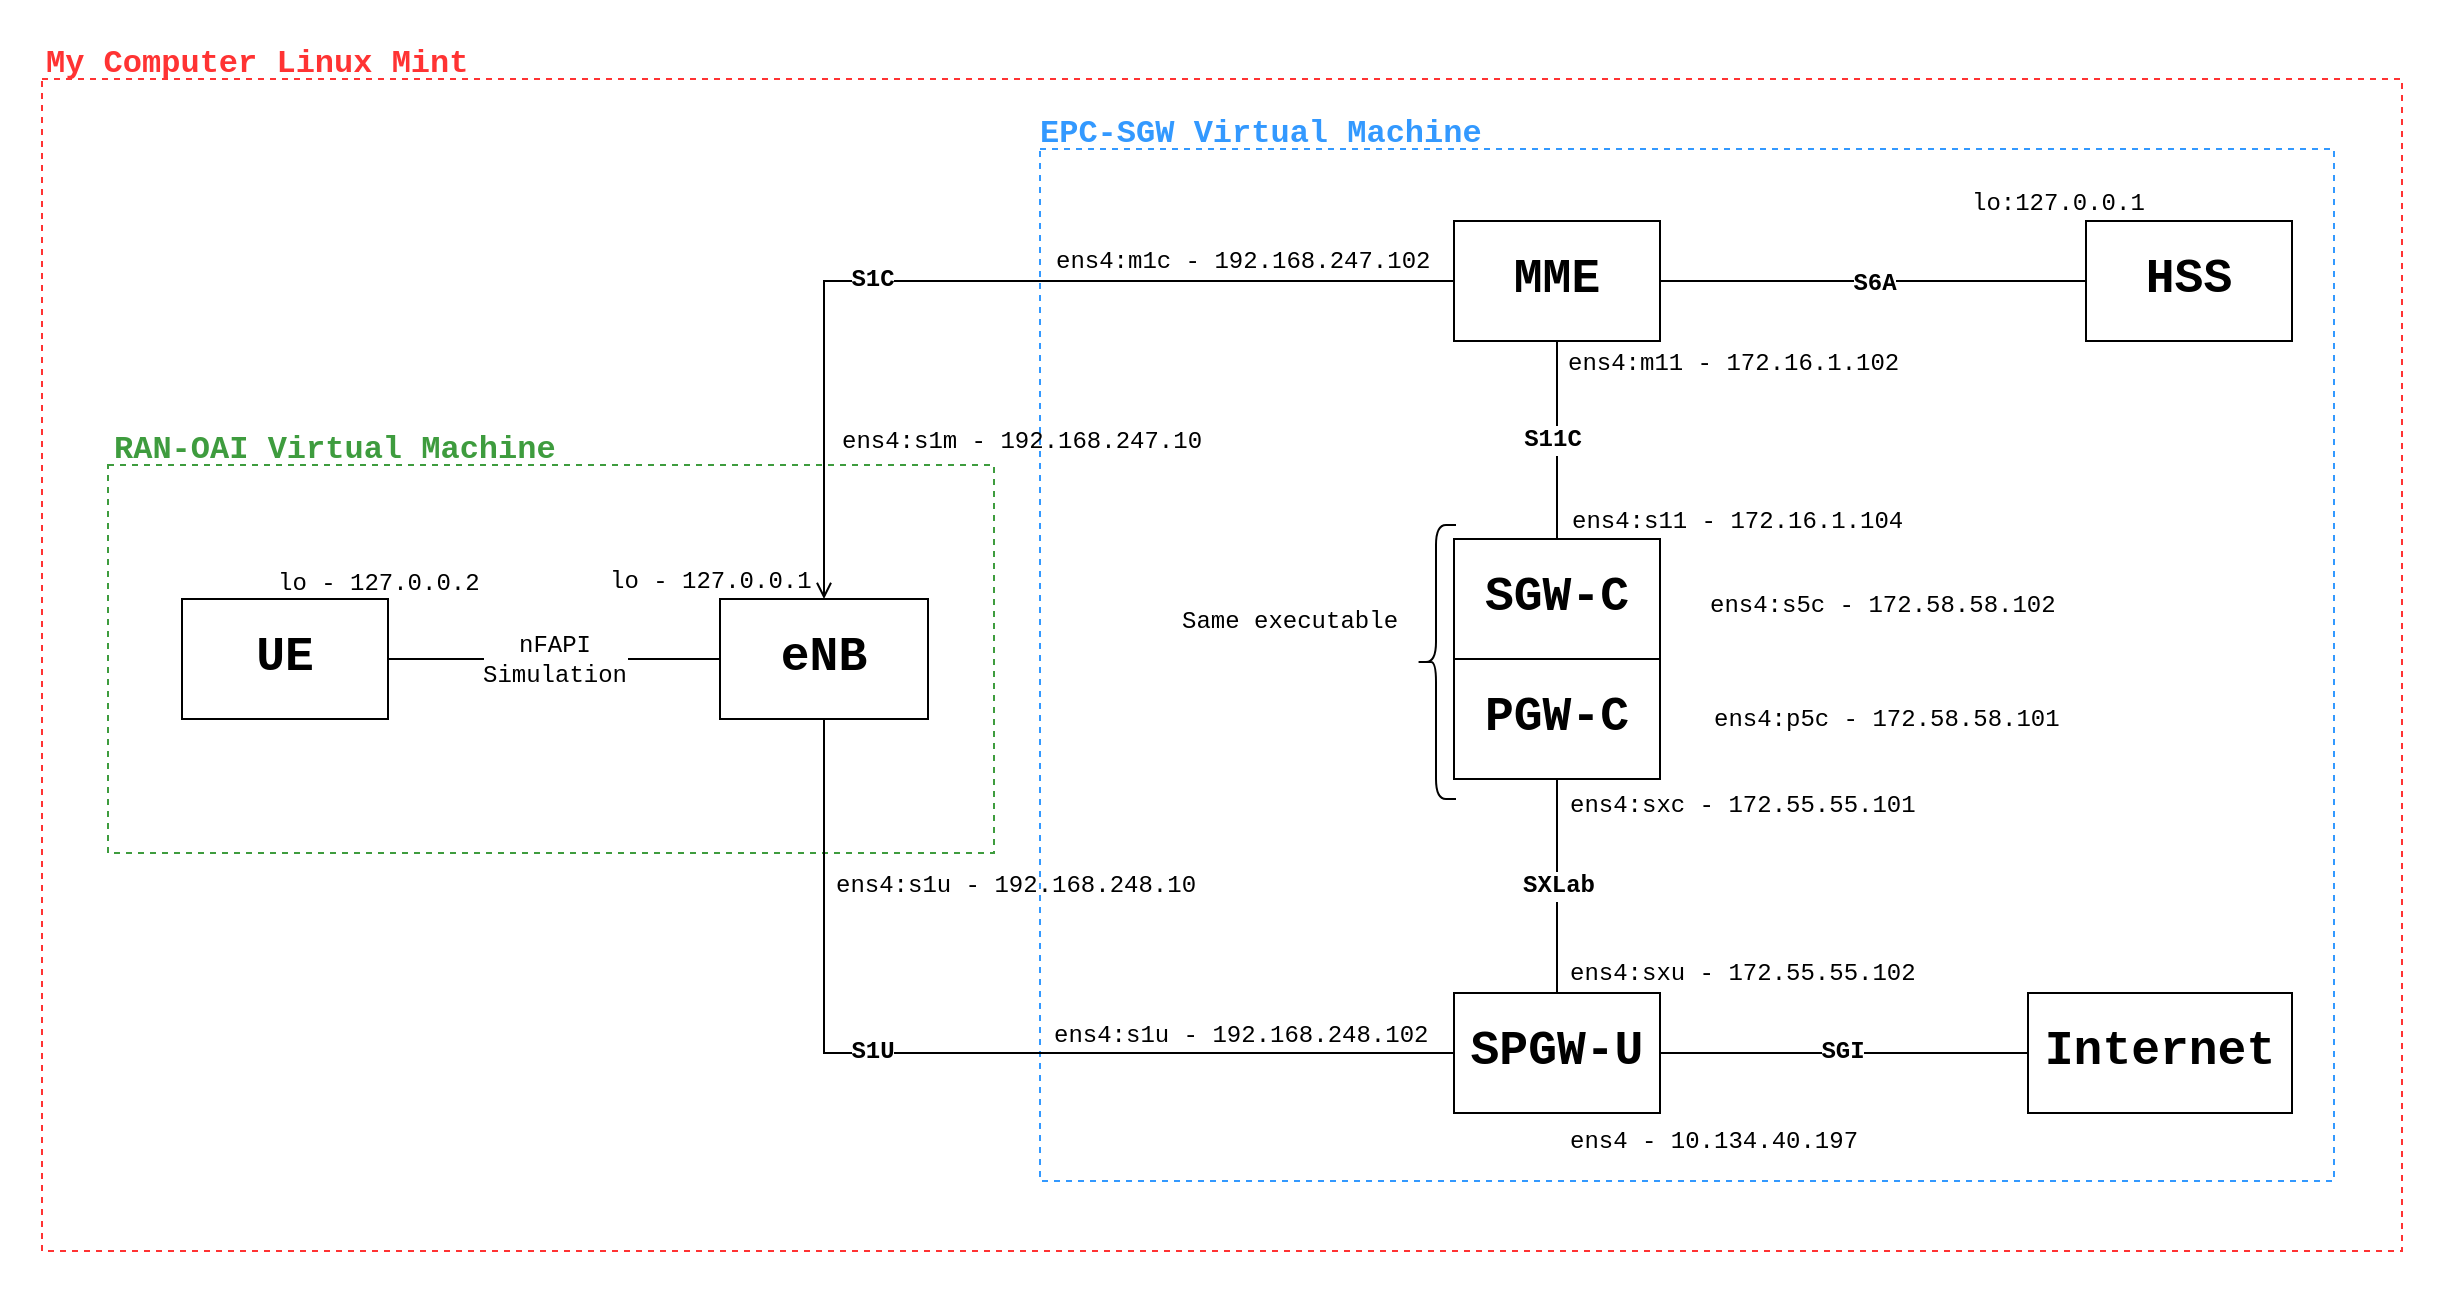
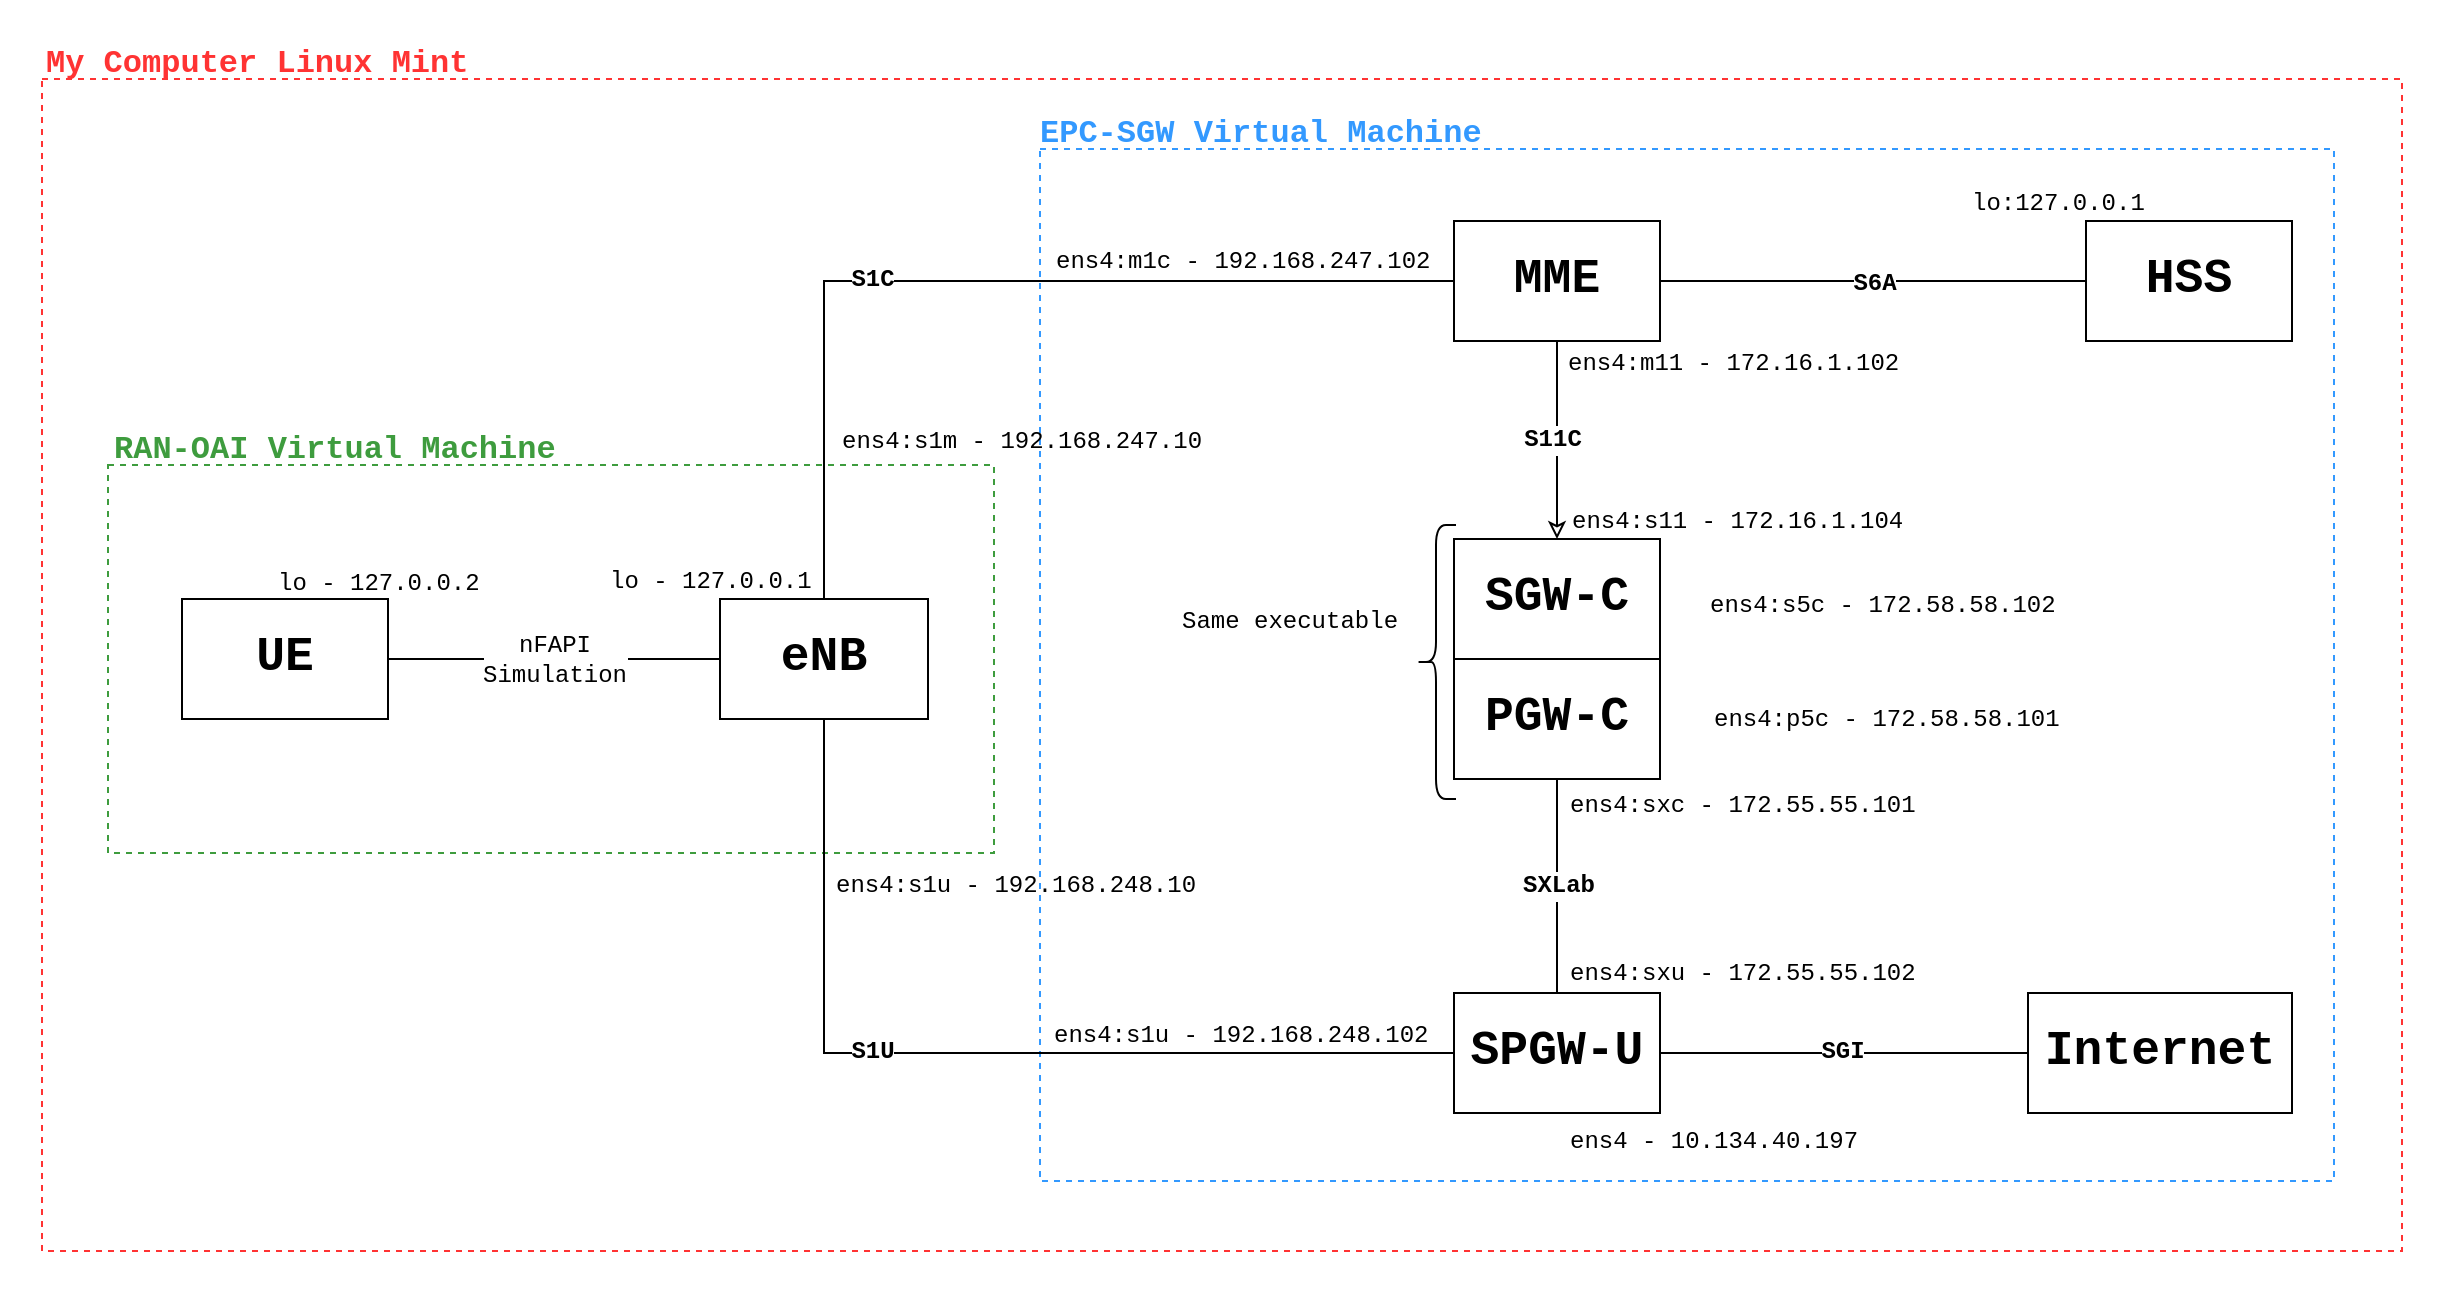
- <mxCell id="5" style="edgeStyle=orthogonalEdgeStyle;rounded=0;orthogonalLoop=1;jettySize=auto;html=1;exitX=0.5;exitY=1;exitDx=0;exitDy=0;entryX=0.5;entryY=0;entryDx=0;entryDy=0;endArrow=none;endFill=0;fontFamily=Courier New;" parent="1" source="9" target="10" edge="1"><mxGeometry relative="1" as="geometry" /></mxCell>
+ <mxCell id="5" style="edgeStyle=orthogonalEdgeStyle;rounded=0;orthogonalLoop=1;jettySize=auto;html=1;exitX=0.5;exitY=1;exitDx=0;exitDy=0;entryX=0.5;entryY=0;entryDx=0;entryDy=0;endArrow=classic;endFill=0;fontFamily=Courier New;" parent="1" source="9" target="10" edge="1"><mxGeometry relative="1" as="geometry" /></mxCell>
- <mxCell id="7" style="edgeStyle=orthogonalEdgeStyle;rounded=0;orthogonalLoop=1;jettySize=auto;html=1;exitX=0;exitY=0.5;exitDx=0;exitDy=0;entryX=0.5;entryY=0;entryDx=0;entryDy=0;endArrow=open;endFill=0;fontFamily=Courier New;" parent="1" source="9" target="33" edge="1"><mxGeometry relative="1" as="geometry" /></mxCell>
+ <mxCell id="7" style="edgeStyle=orthogonalEdgeStyle;rounded=0;orthogonalLoop=1;jettySize=auto;html=1;exitX=0;exitY=0.5;exitDx=0;exitDy=0;entryX=0.5;entryY=0;entryDx=0;entryDy=0;endArrow=none;endFill=0;fontFamily=Courier New;" parent="1" source="9" target="33" edge="1"><mxGeometry relative="1" as="geometry" /></mxCell>
